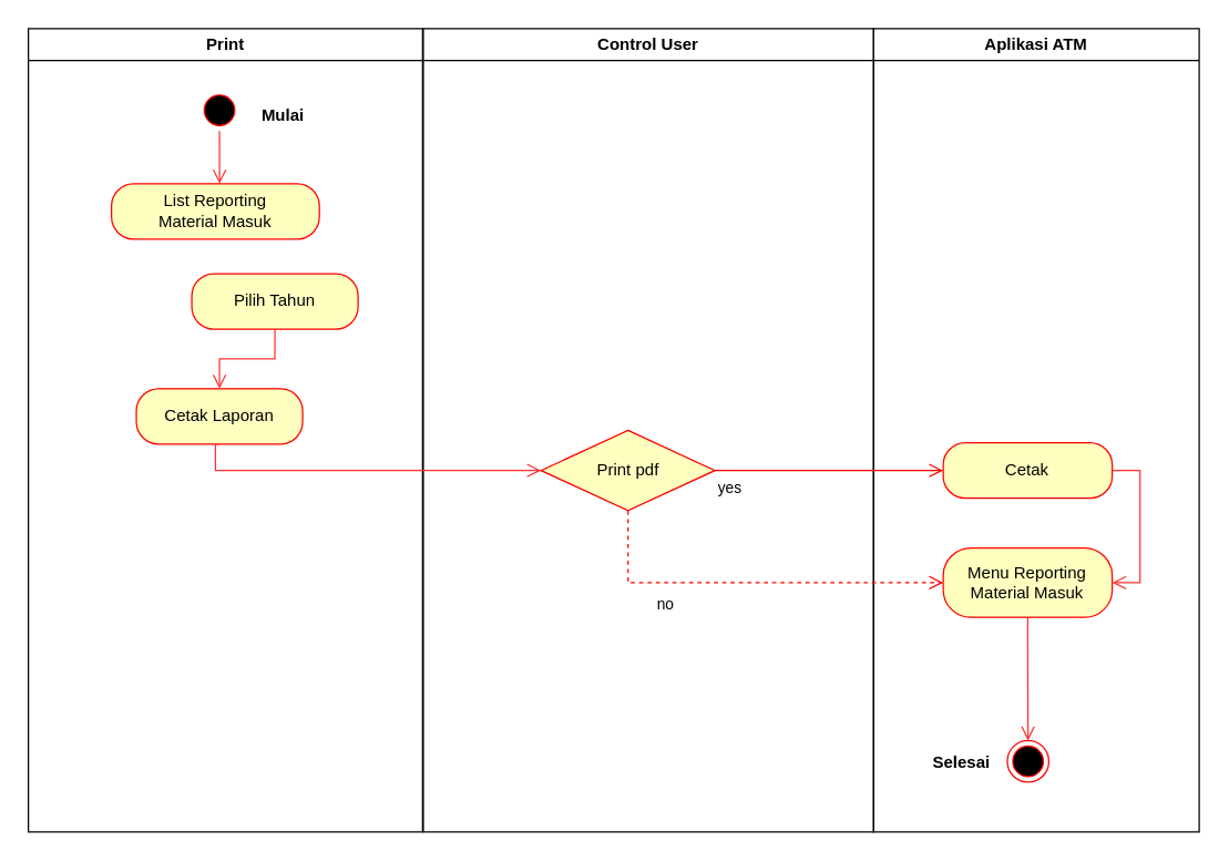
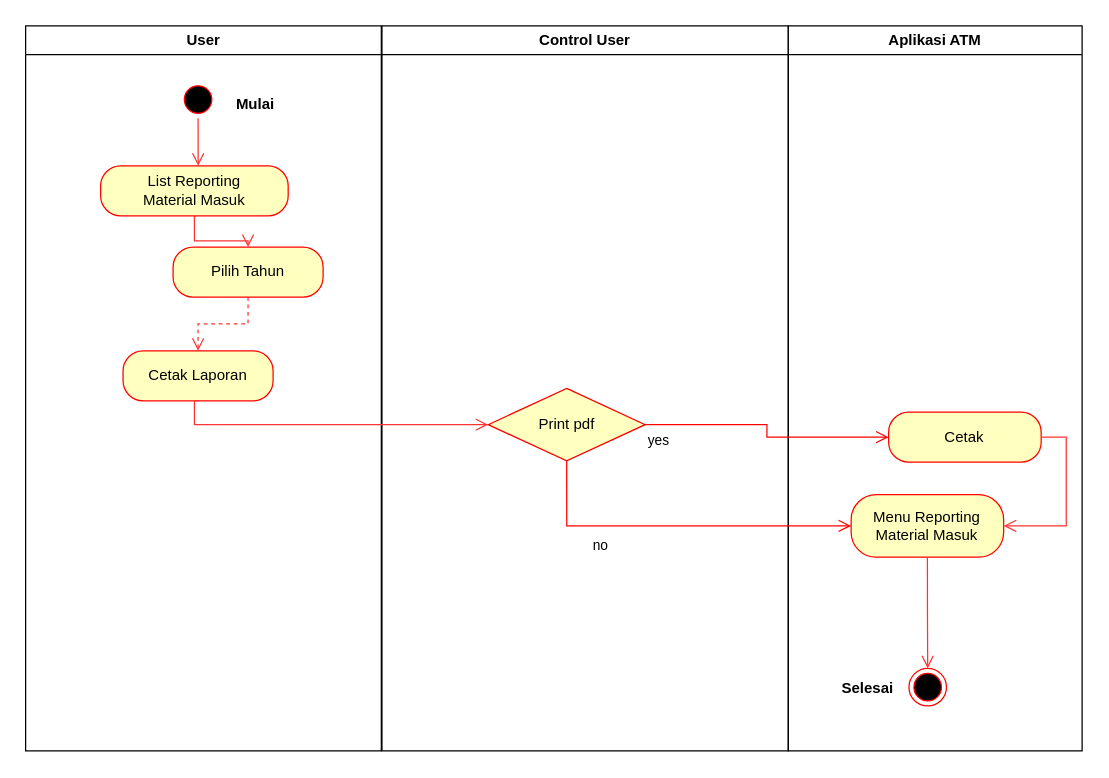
- <mxCell id="2" value="Print" style="swimlane;whiteSpace=wrap" parent="1" vertex="1"><mxGeometry x="20" y="20" width="284.5" height="580" as="geometry" /></mxCell>
+ <mxCell id="2" value="User" style="swimlane;whiteSpace=wrap" parent="1" vertex="1"><mxGeometry x="20" y="20" width="284.5" height="580" as="geometry" /></mxCell>
+ <mxCell id="7" style="edgeStyle=orthogonalEdgeStyle;rounded=0;orthogonalLoop=1;jettySize=auto;html=1;exitX=0.5;exitY=1;exitDx=0;exitDy=0;entryX=0.5;entryY=0;entryDx=0;entryDy=0;endSize=8;endArrow=open;endFill=0;strokeColor=#FF3333;" parent="2" source="8" target="6" edge="1"><mxGeometry relative="1" as="geometry" /></mxCell>
- <mxCell id="11" style="edgeStyle=orthogonalEdgeStyle;rounded=0;orthogonalLoop=1;jettySize=auto;html=1;entryX=0.5;entryY=0;entryDx=0;entryDy=0;endSize=8;endArrow=open;endFill=0;strokeColor=#FF3333;exitX=0.5;exitY=1;exitDx=0;exitDy=0;" parent="2" source="6" target="10" edge="1"><mxGeometry relative="1" as="geometry"><mxPoint x="60" y="230" as="sourcePoint" /><mxPoint x="147.93" y="192" as="targetPoint" /></mxGeometry></mxCell>
+ <mxCell id="11" style="edgeStyle=orthogonalEdgeStyle;rounded=0;orthogonalLoop=1;jettySize=auto;html=1;entryX=0.5;entryY=0;entryDx=0;entryDy=0;endSize=8;endArrow=open;endFill=0;strokeColor=#FF3333;exitX=0.5;exitY=1;exitDx=0;exitDy=0;dashed=1;" parent="2" source="6" target="10" edge="1"><mxGeometry relative="1" as="geometry"><mxPoint x="60" y="230" as="sourcePoint" /><mxPoint x="147.93" y="192" as="targetPoint" /></mxGeometry></mxCell>
- <mxCell id="19" value="Cetak" style="rounded=1;whiteSpace=wrap;html=1;arcSize=40;fontColor=#000000;fillColor=#ffffc0;strokeColor=#ff0000;strokeWidth=1;" parent="14" vertex="1"><mxGeometry x="50.25" y="299" width="122" height="40" as="geometry" /></mxCell>
+ <mxCell id="19" value="Cetak" style="rounded=1;whiteSpace=wrap;html=1;arcSize=40;fontColor=#000000;fillColor=#ffffc0;strokeColor=#ff0000;strokeWidth=1;" parent="14" vertex="1"><mxGeometry x="80.25" y="309" width="122" height="40" as="geometry" /></mxCell>
- <mxCell id="21" value="no" style="edgeStyle=orthogonalEdgeStyle;html=1;align=left;verticalAlign=bottom;endArrow=open;endSize=8;strokeColor=#ff0000;rounded=0;strokeWidth=1;exitX=0.5;exitY=1;exitDx=0;exitDy=0;entryX=0;entryY=0.5;entryDx=0;entryDy=0;dashed=1;" parent="1" source="13" target="17" edge="1"><mxGeometry x="-0.489" y="-25" relative="1" as="geometry"><mxPoint x="660" y="680" as="targetPoint" /><mxPoint x="460.75" y="473" as="sourcePoint" /><mxPoint as="offset" /></mxGeometry></mxCell>
+ <mxCell id="21" value="no" style="edgeStyle=orthogonalEdgeStyle;html=1;align=left;verticalAlign=bottom;endArrow=open;endSize=8;strokeColor=#ff0000;rounded=0;strokeWidth=1;exitX=0.5;exitY=1;exitDx=0;exitDy=0;entryX=0;entryY=0.5;entryDx=0;entryDy=0;" parent="1" source="13" target="17" edge="1"><mxGeometry x="-0.489" y="-25" relative="1" as="geometry"><mxPoint x="660" y="680" as="targetPoint" /><mxPoint x="460.75" y="473" as="sourcePoint" /><mxPoint as="offset" /></mxGeometry></mxCell>
